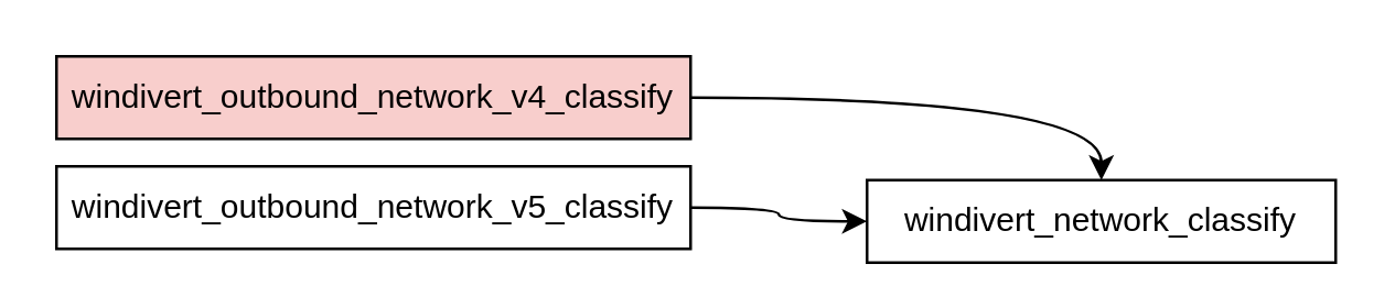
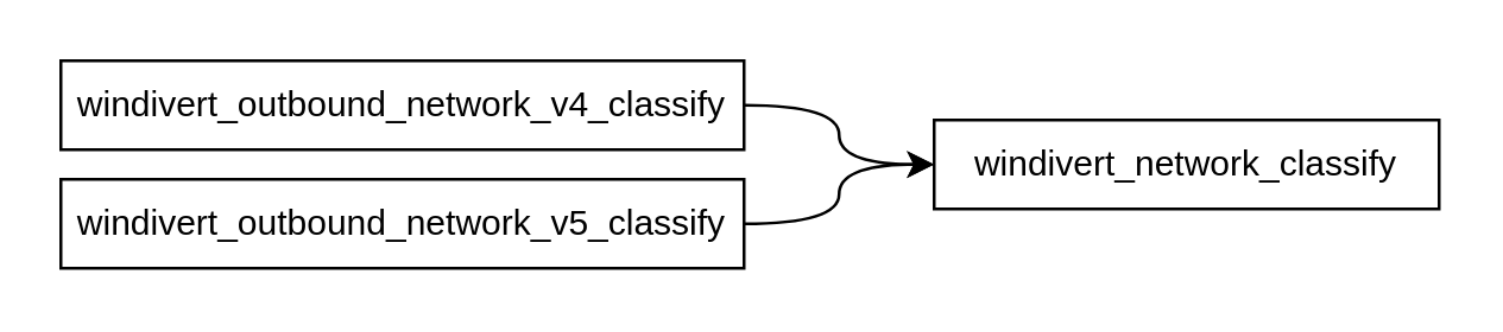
- <mxCell id="3" value="windivert_outbound_network_v4_classify" style="rounded=0;whiteSpace=wrap;html=1;fillColor=#f8cecc;" vertex="1" parent="1"><mxGeometry x="20" y="20" width="230" height="30" as="geometry" /></mxCell>
+ <mxCell id="3" value="windivert_outbound_network_v4_classify" style="rounded=0;whiteSpace=wrap;html=1;" vertex="1" parent="1"><mxGeometry x="20" y="20" width="230" height="30" as="geometry" /></mxCell>
- <mxCell id="6" value="windivert_network_classify" style="rounded=0;whiteSpace=wrap;html=1;" vertex="1" parent="1"><mxGeometry x="314" y="65" width="170" height="30" as="geometry" /></mxCell>
+ <mxCell id="6" value="windivert_network_classify" style="rounded=0;whiteSpace=wrap;html=1;" vertex="1" parent="1"><mxGeometry x="314" y="40" width="170" height="30" as="geometry" /></mxCell>
